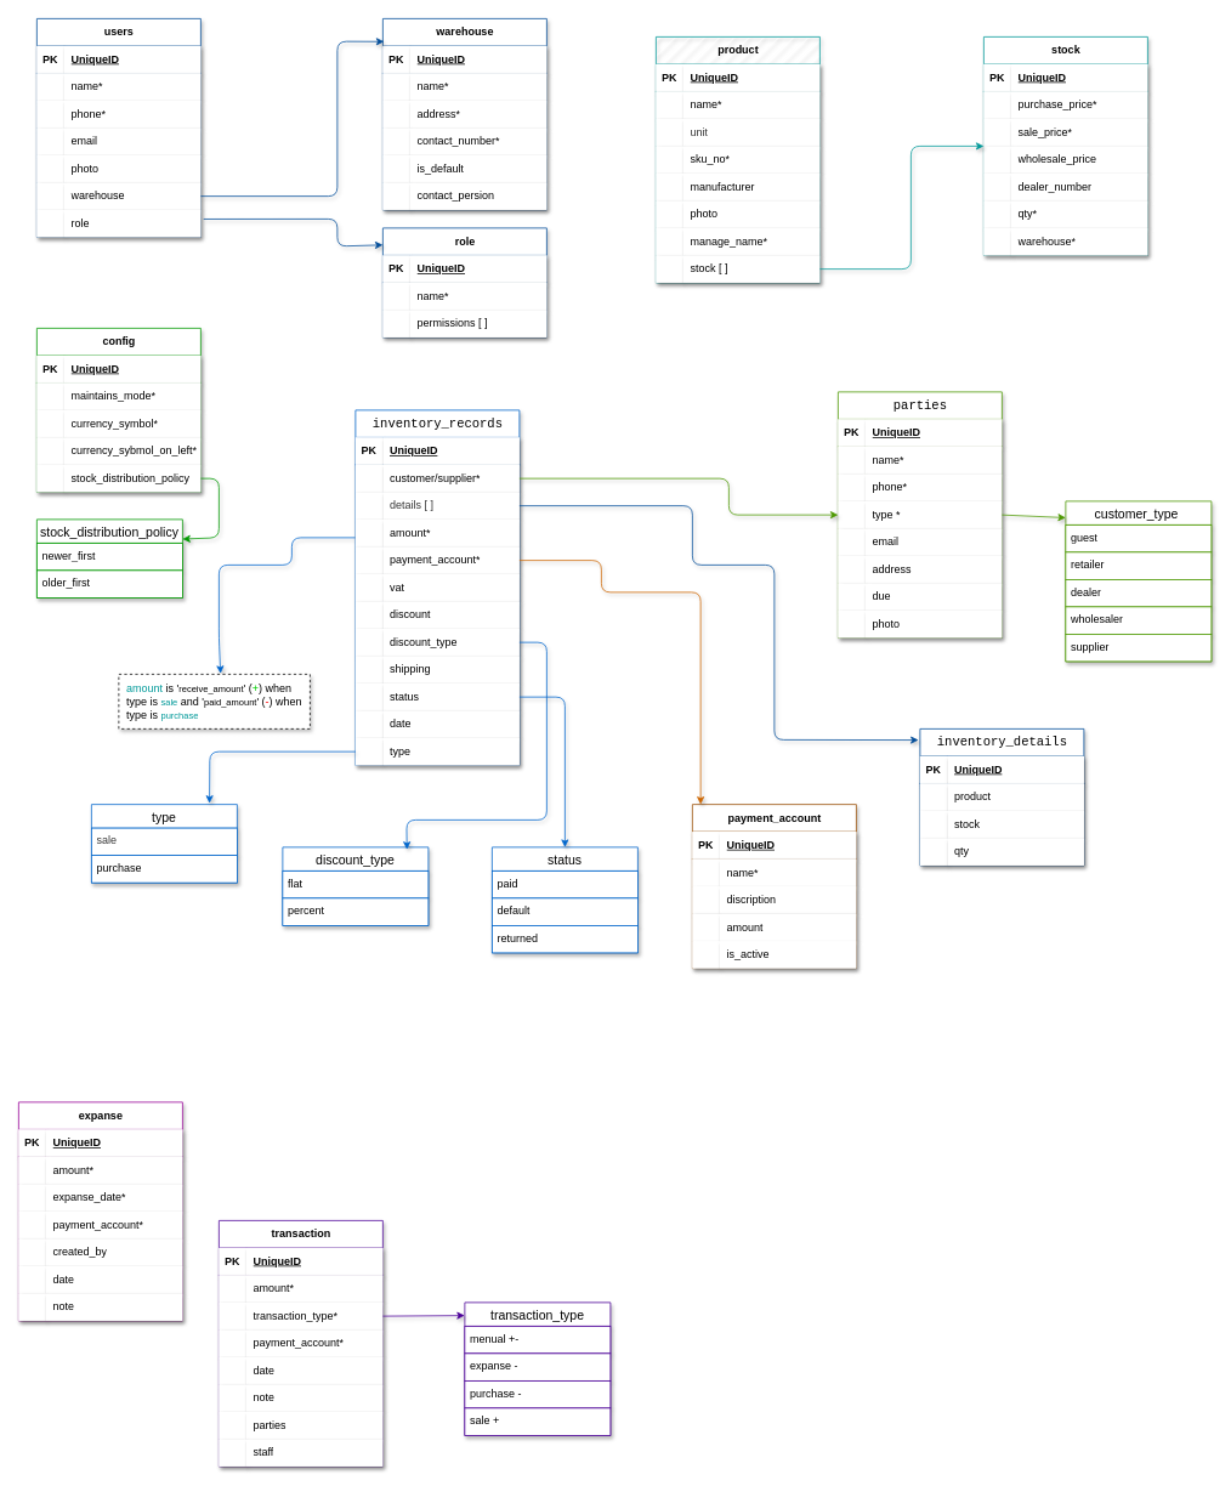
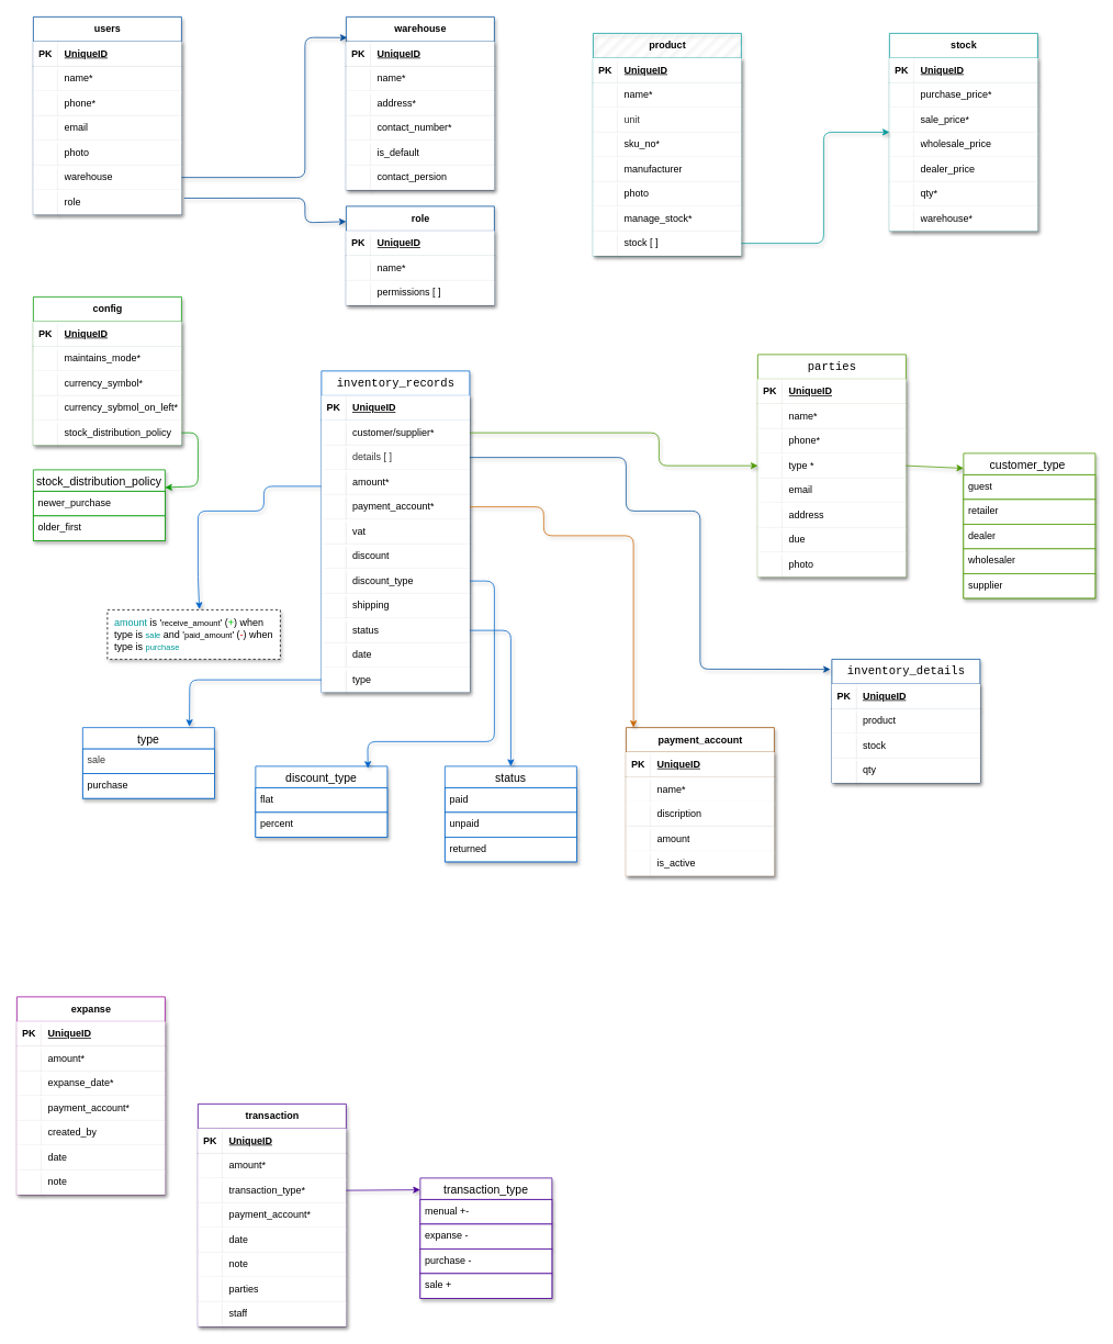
- <mxCell id="110" value="dealer_number" style="shape=partialRectangle;connectable=0;fillColor=default;top=0;left=0;bottom=0;right=0;align=left;spacingLeft=6;overflow=hidden;whiteSpace=wrap;html=1;shadow=1;strokeColor=#009999;strokeWidth=1;swimlaneLine=1;" vertex="1" parent="108"><mxGeometry x="30" width="150" height="30" as="geometry"><mxRectangle width="150" height="30" as="alternateBounds" /></mxGeometry></mxCell>
+ <mxCell id="110" value="dealer_price" style="shape=partialRectangle;connectable=0;fillColor=default;top=0;left=0;bottom=0;right=0;align=left;spacingLeft=6;overflow=hidden;whiteSpace=wrap;html=1;shadow=1;strokeColor=#009999;strokeWidth=1;swimlaneLine=1;" vertex="1" parent="108"><mxGeometry x="30" width="150" height="30" as="geometry"><mxRectangle width="150" height="30" as="alternateBounds" /></mxGeometry></mxCell>
- <mxCell id="91" value="manage_name*" style="shape=partialRectangle;connectable=0;fillColor=default;top=0;left=0;bottom=0;right=0;align=left;spacingLeft=6;overflow=hidden;whiteSpace=wrap;html=1;shadow=1;strokeColor=#009999;strokeWidth=1;swimlaneLine=1;" vertex="1" parent="89"><mxGeometry x="30" width="150" height="30" as="geometry"><mxRectangle width="150" height="30" as="alternateBounds" /></mxGeometry></mxCell>
+ <mxCell id="91" value="manage_stock*" style="shape=partialRectangle;connectable=0;fillColor=default;top=0;left=0;bottom=0;right=0;align=left;spacingLeft=6;overflow=hidden;whiteSpace=wrap;html=1;shadow=1;strokeColor=#009999;strokeWidth=1;swimlaneLine=1;" vertex="1" parent="89"><mxGeometry x="30" width="150" height="30" as="geometry"><mxRectangle width="150" height="30" as="alternateBounds" /></mxGeometry></mxCell>
- <mxCell id="119" value="newer_first" style="text;strokeColor=#009900;fillColor=default;spacingLeft=4;spacingRight=4;overflow=hidden;rotatable=0;points=[[0,0.5],[1,0.5]];portConstraint=eastwest;fontSize=12;whiteSpace=wrap;html=1;shadow=1;strokeWidth=1;swimlaneLine=1;" vertex="1" parent="118"><mxGeometry y="26" width="160" height="30" as="geometry" /></mxCell>
+ <mxCell id="119" value="newer_purchase" style="text;strokeColor=#009900;fillColor=default;spacingLeft=4;spacingRight=4;overflow=hidden;rotatable=0;points=[[0,0.5],[1,0.5]];portConstraint=eastwest;fontSize=12;whiteSpace=wrap;html=1;shadow=1;strokeWidth=1;swimlaneLine=1;" vertex="1" parent="118"><mxGeometry y="26" width="160" height="30" as="geometry" /></mxCell>
- <mxCell id="215" value="default" style="text;strokeColor=#0066CC;fillColor=default;spacingLeft=4;spacingRight=4;overflow=hidden;rotatable=0;points=[[0,0.5],[1,0.5]];portConstraint=eastwest;fontSize=12;whiteSpace=wrap;html=1;shadow=1;strokeWidth=1;swimlaneLine=1;" vertex="1" parent="213"><mxGeometry y="56" width="160" height="30" as="geometry" /></mxCell>
+ <mxCell id="215" value="unpaid" style="text;strokeColor=#0066CC;fillColor=default;spacingLeft=4;spacingRight=4;overflow=hidden;rotatable=0;points=[[0,0.5],[1,0.5]];portConstraint=eastwest;fontSize=12;whiteSpace=wrap;html=1;shadow=1;strokeWidth=1;swimlaneLine=1;" vertex="1" parent="213"><mxGeometry y="56" width="160" height="30" as="geometry" /></mxCell>
